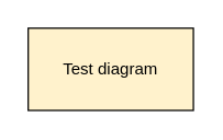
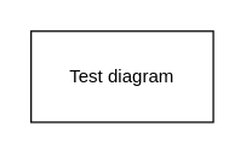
- <mxCell id="2" value="Test diagram" style="rounded=0;whiteSpace=wrap;html=1;fillColor=#fff2cc;" vertex="1" parent="1"><mxGeometry x="20" y="20" width="120" height="60" as="geometry" /></mxCell>
+ <mxCell id="2" value="Test diagram" style="rounded=0;whiteSpace=wrap;html=1;" vertex="1" parent="1"><mxGeometry x="20" y="20" width="120" height="60" as="geometry" /></mxCell>
